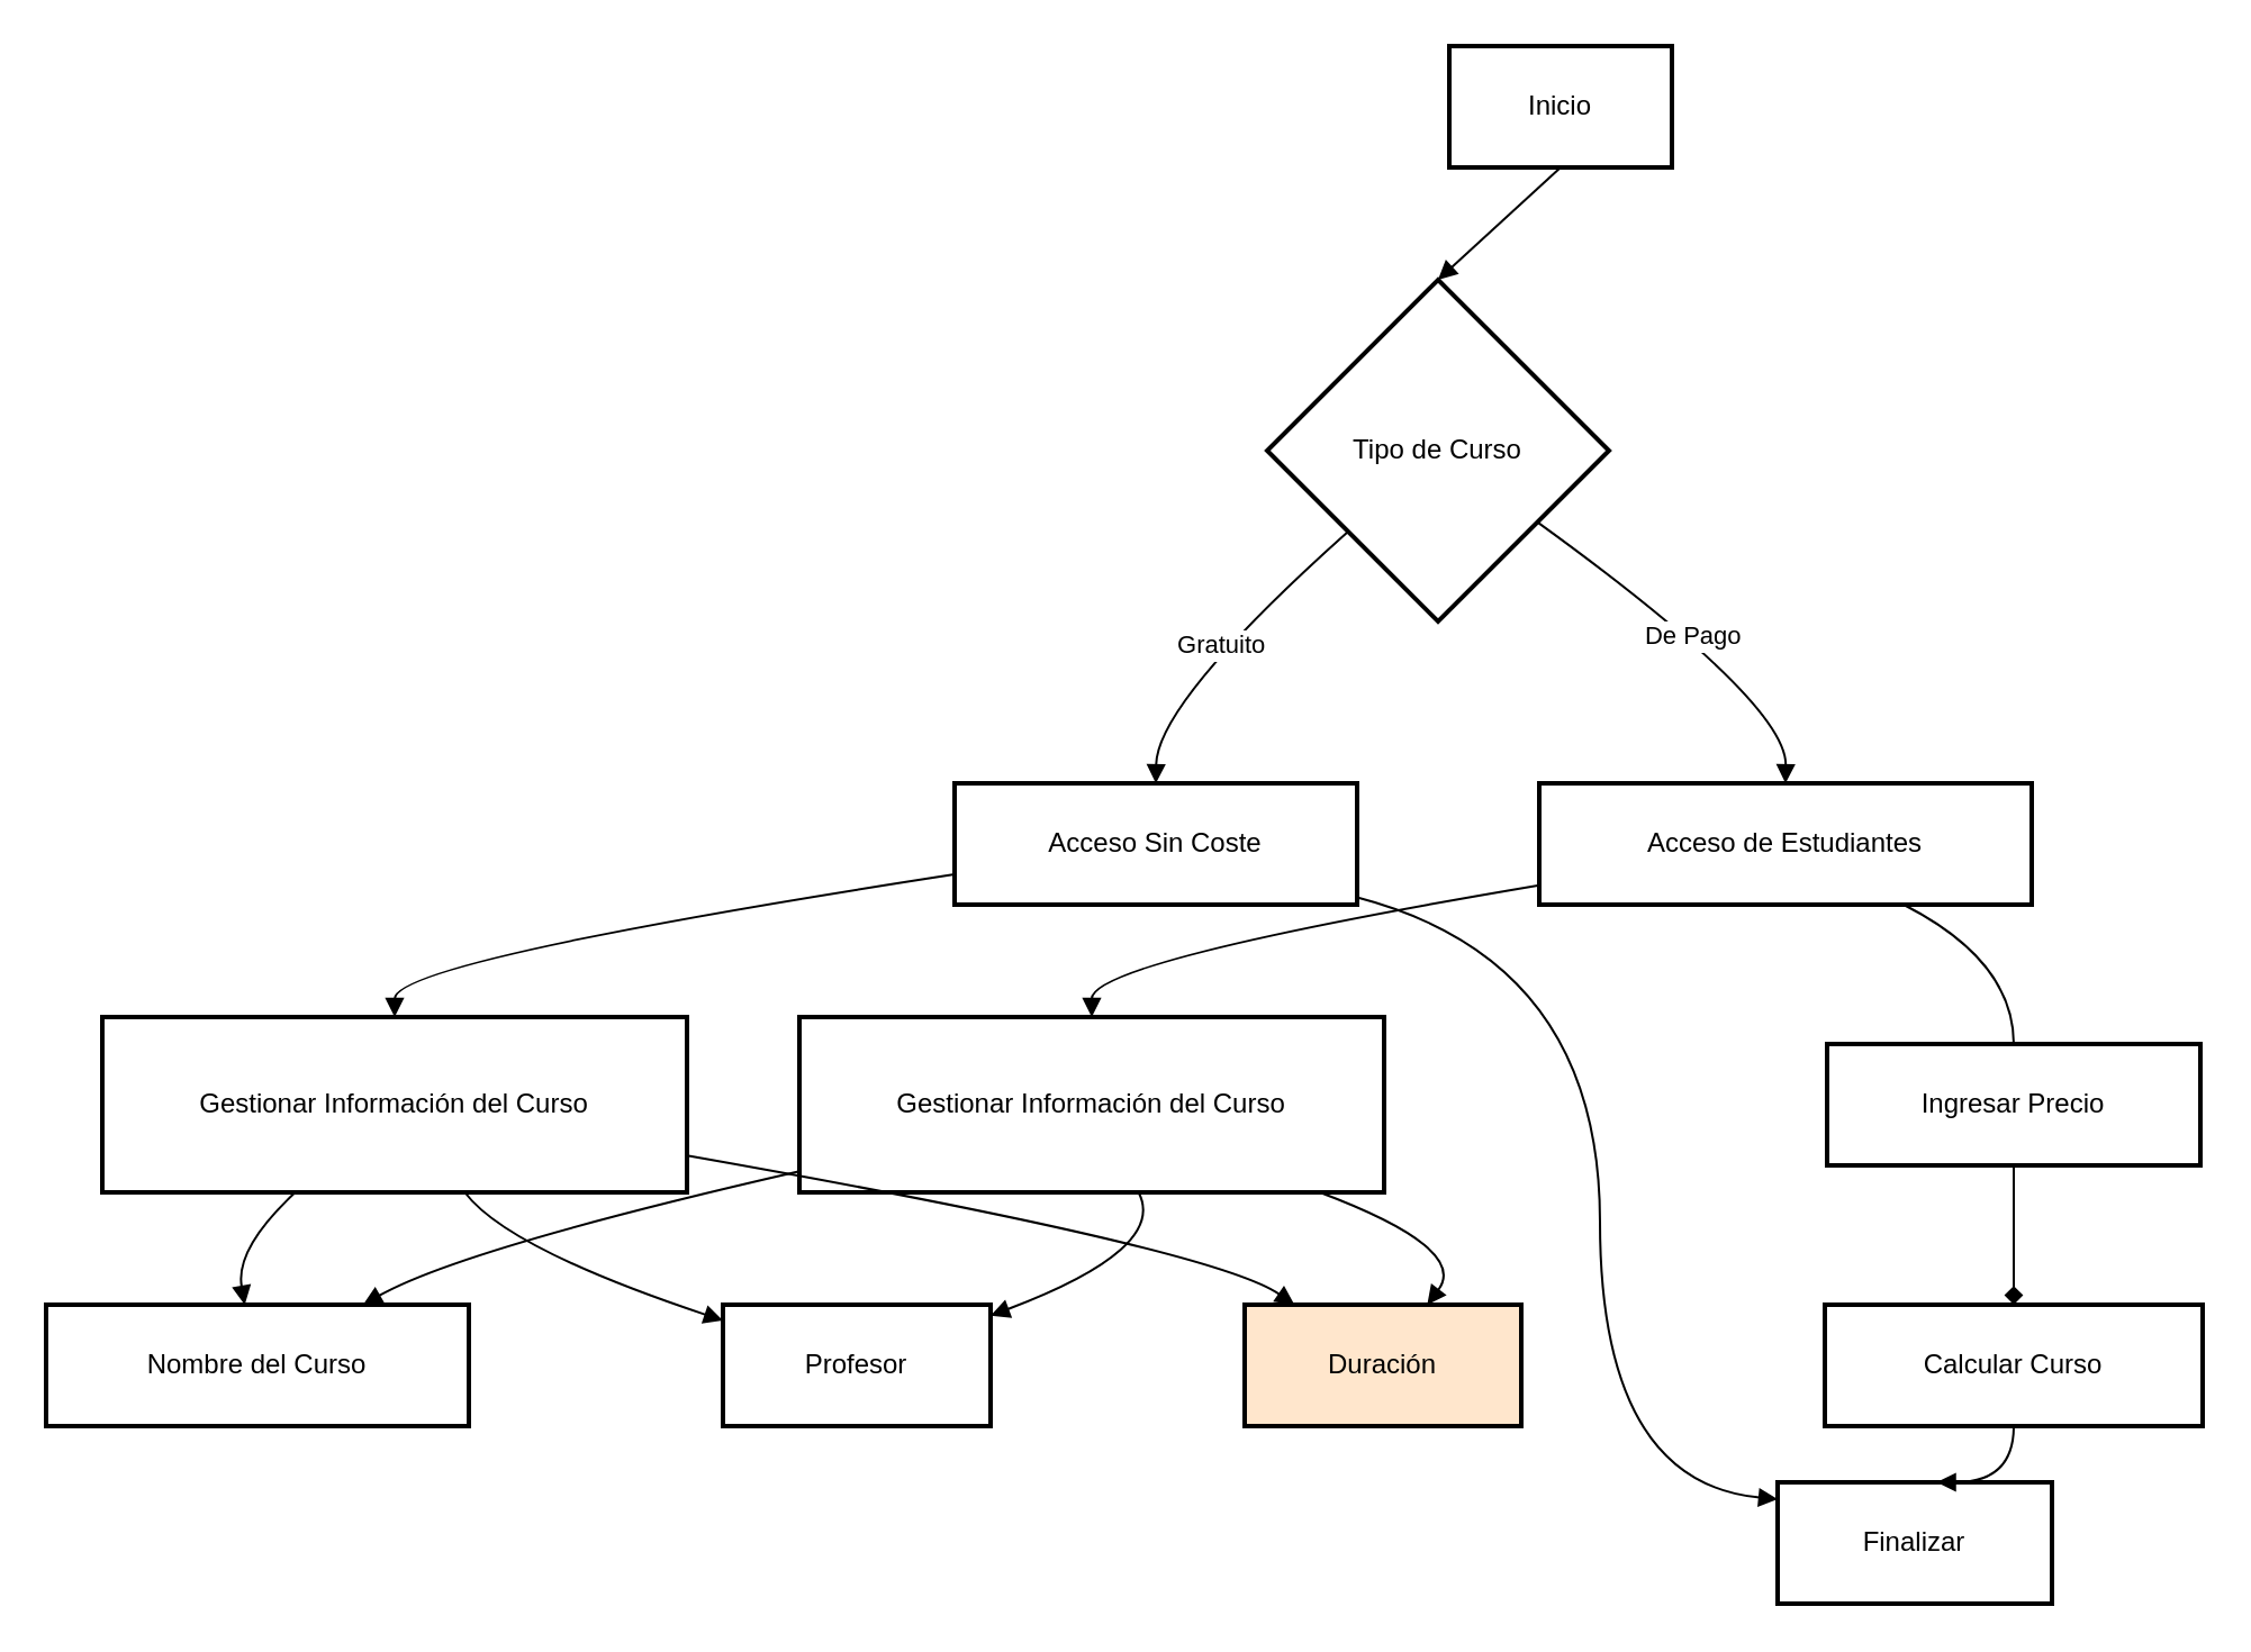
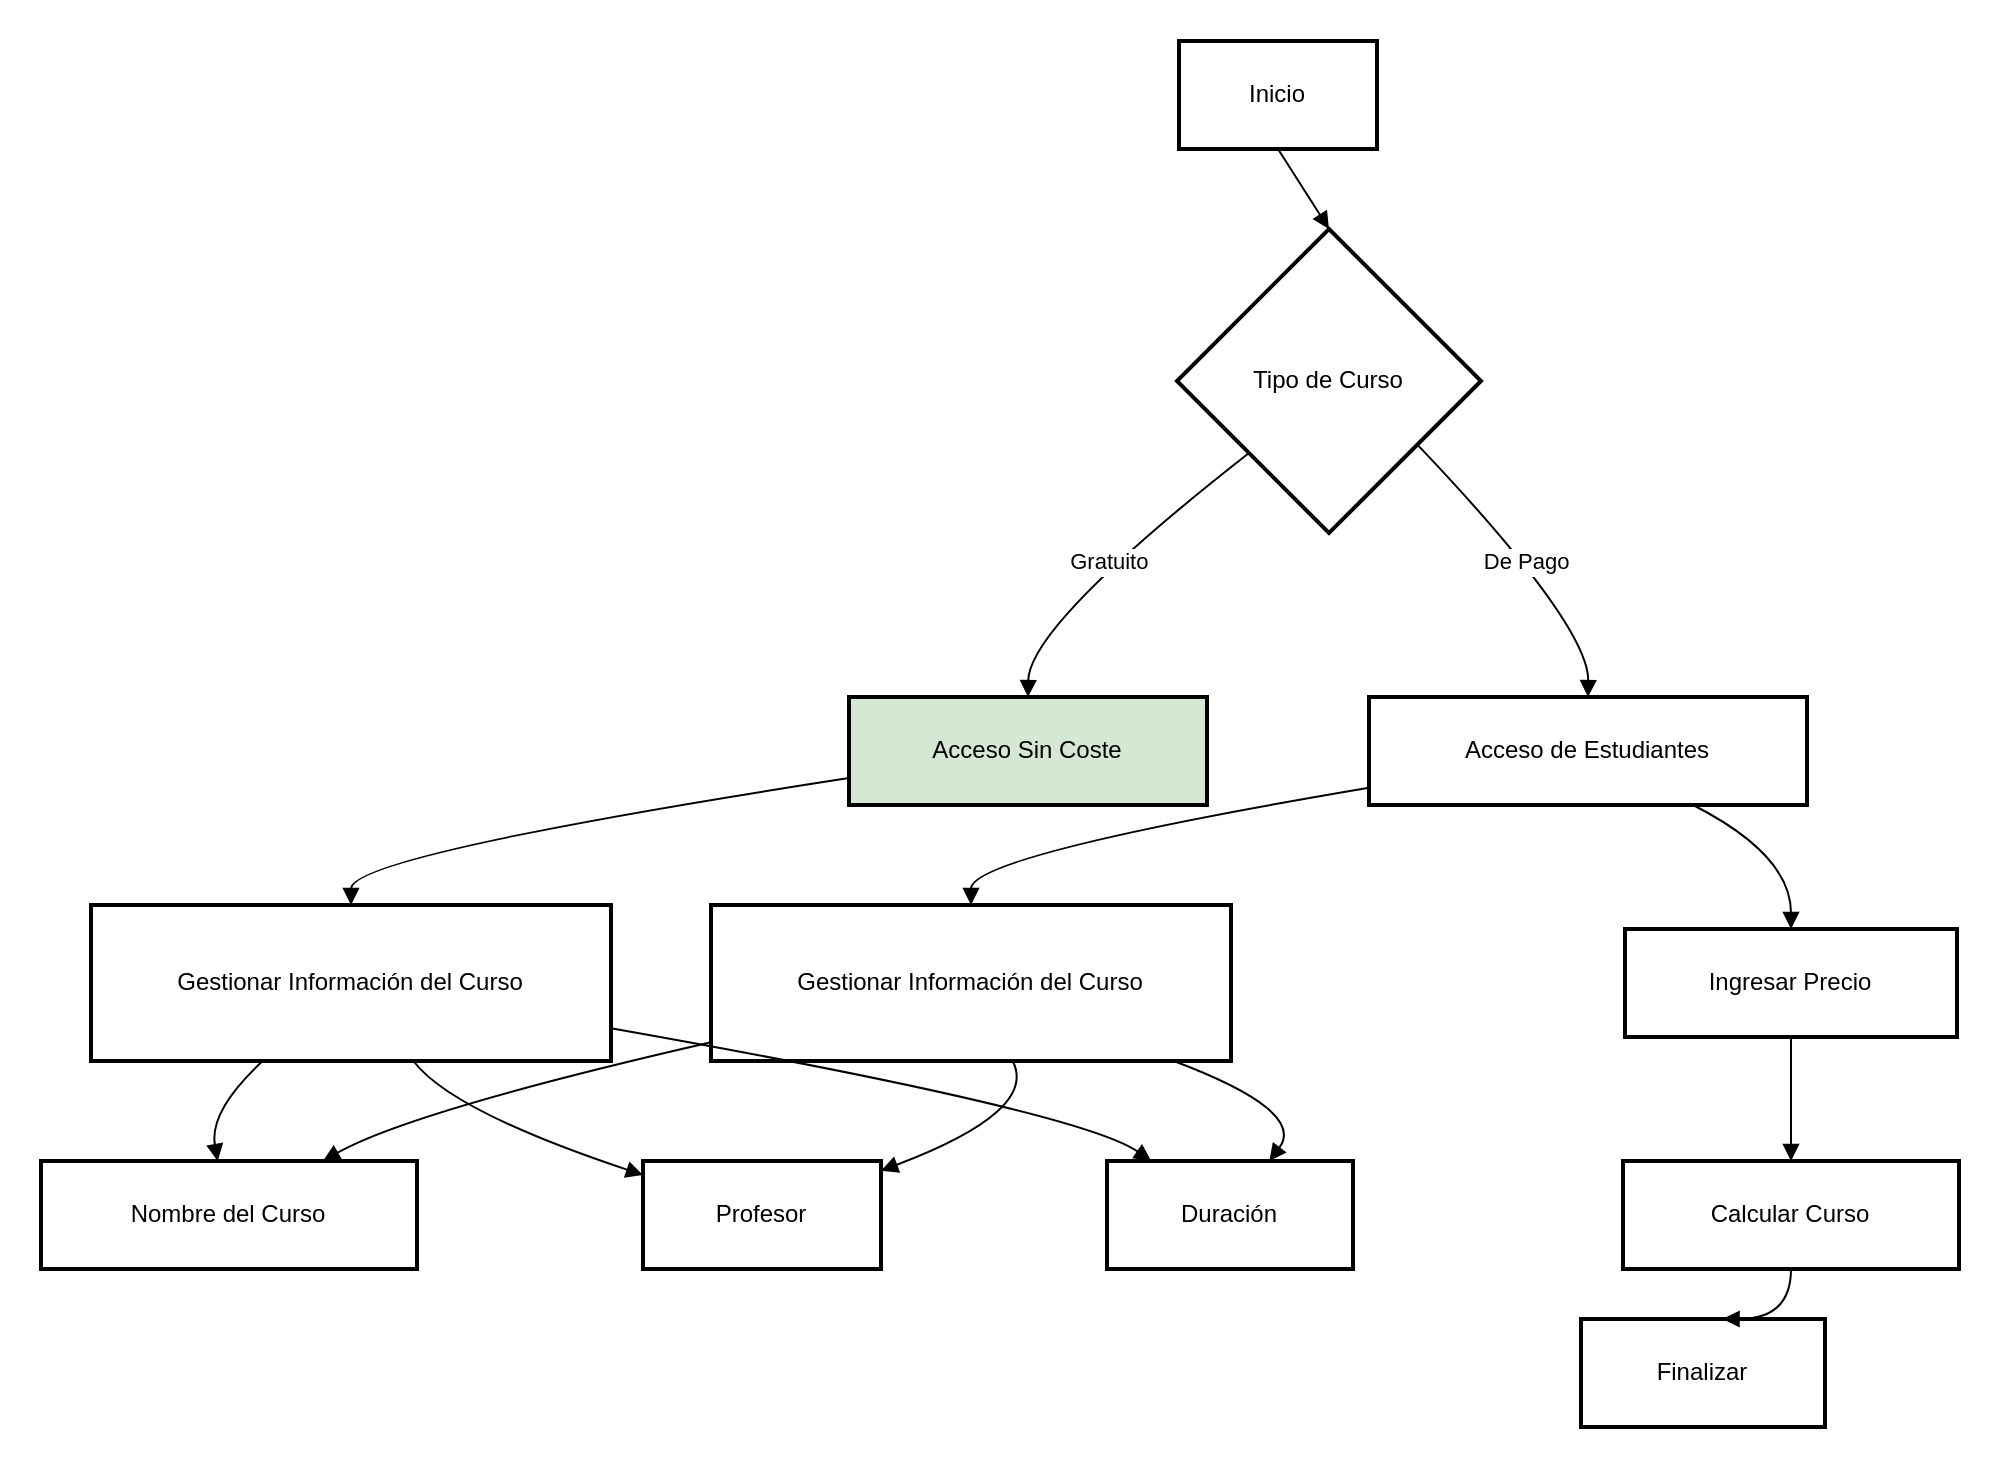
- <mxCell id="2" value="Inicio" style="whiteSpace=wrap;strokeWidth=2;" parent="1" vertex="1"><mxGeometry x="644" y="20" width="99" height="54" as="geometry" /></mxCell>
+ <mxCell id="2" value="Inicio" style="whiteSpace=wrap;strokeWidth=2;" parent="1" vertex="1"><mxGeometry x="589" y="20" width="99" height="54" as="geometry" /></mxCell>
- <mxCell id="3" value="Tipo de Curso" style="rhombus;strokeWidth=2;whiteSpace=wrap;" parent="1" vertex="1"><mxGeometry x="563" y="124" width="152" height="152" as="geometry" /></mxCell>
+ <mxCell id="3" value="Tipo de Curso" style="rhombus;strokeWidth=2;whiteSpace=wrap;" parent="1" vertex="1"><mxGeometry x="588" y="114" width="152" height="152" as="geometry" /></mxCell>
- <mxCell id="4" value="Acceso Sin Coste" style="whiteSpace=wrap;strokeWidth=2;" parent="1" vertex="1"><mxGeometry x="424" y="348" width="179" height="54" as="geometry" /></mxCell>
+ <mxCell id="4" value="Acceso Sin Coste" style="whiteSpace=wrap;strokeWidth=2;fillColor=#d5e8d4;" parent="1" vertex="1"><mxGeometry x="424" y="348" width="179" height="54" as="geometry" /></mxCell>
- <mxCell id="21" value="" style="curved=1;startArrow=none;endArrow=none;exitX=0.74;exitY=1;entryX=0.5;entryY=0;" parent="1" source="5" target="10" edge="1"><mxGeometry relative="1" as="geometry"><Array as="points"><mxPoint x="895" y="427" /></Array></mxGeometry></mxCell>
+ <mxCell id="21" value="" style="curved=1;startArrow=none;endArrow=block;exitX=0.74;exitY=1;entryX=0.5;entryY=0;" parent="1" source="5" target="10" edge="1"><mxGeometry relative="1" as="geometry"><Array as="points"><mxPoint x="895" y="427" /></Array></mxGeometry></mxCell>
- <mxCell id="27" value="" style="curved=1;startArrow=none;endArrow=block;exitX=1;exitY=0.94;entryX=0;entryY=0.14;" parent="1" source="4" target="13" edge="1"><mxGeometry relative="1" as="geometry"><Array as="points"><mxPoint x="711" y="427" /><mxPoint x="711" y="659" /></Array></mxGeometry></mxCell>
- <mxCell id="22" value="" style="curved=1;startArrow=none;endArrow=diamond;exitX=0.5;exitY=1;entryX=0.5;entryY=0;" parent="1" source="10" target="11" edge="1"><mxGeometry relative="1" as="geometry"><Array as="points" /></mxGeometry></mxCell>
+ <mxCell id="22" value="" style="curved=1;startArrow=none;endArrow=block;exitX=0.5;exitY=1;entryX=0.5;entryY=0;" parent="1" source="10" target="11" edge="1"><mxGeometry relative="1" as="geometry"><Array as="points" /></mxGeometry></mxCell>
- <mxCell id="9" value="Duración" style="whiteSpace=wrap;strokeWidth=2;fillColor=#ffe6cc;" parent="1" vertex="1"><mxGeometry x="553" y="580" width="123" height="54" as="geometry" /></mxCell>
+ <mxCell id="9" value="Duración" style="whiteSpace=wrap;strokeWidth=2;" parent="1" vertex="1"><mxGeometry x="553" y="580" width="123" height="54" as="geometry" /></mxCell>
